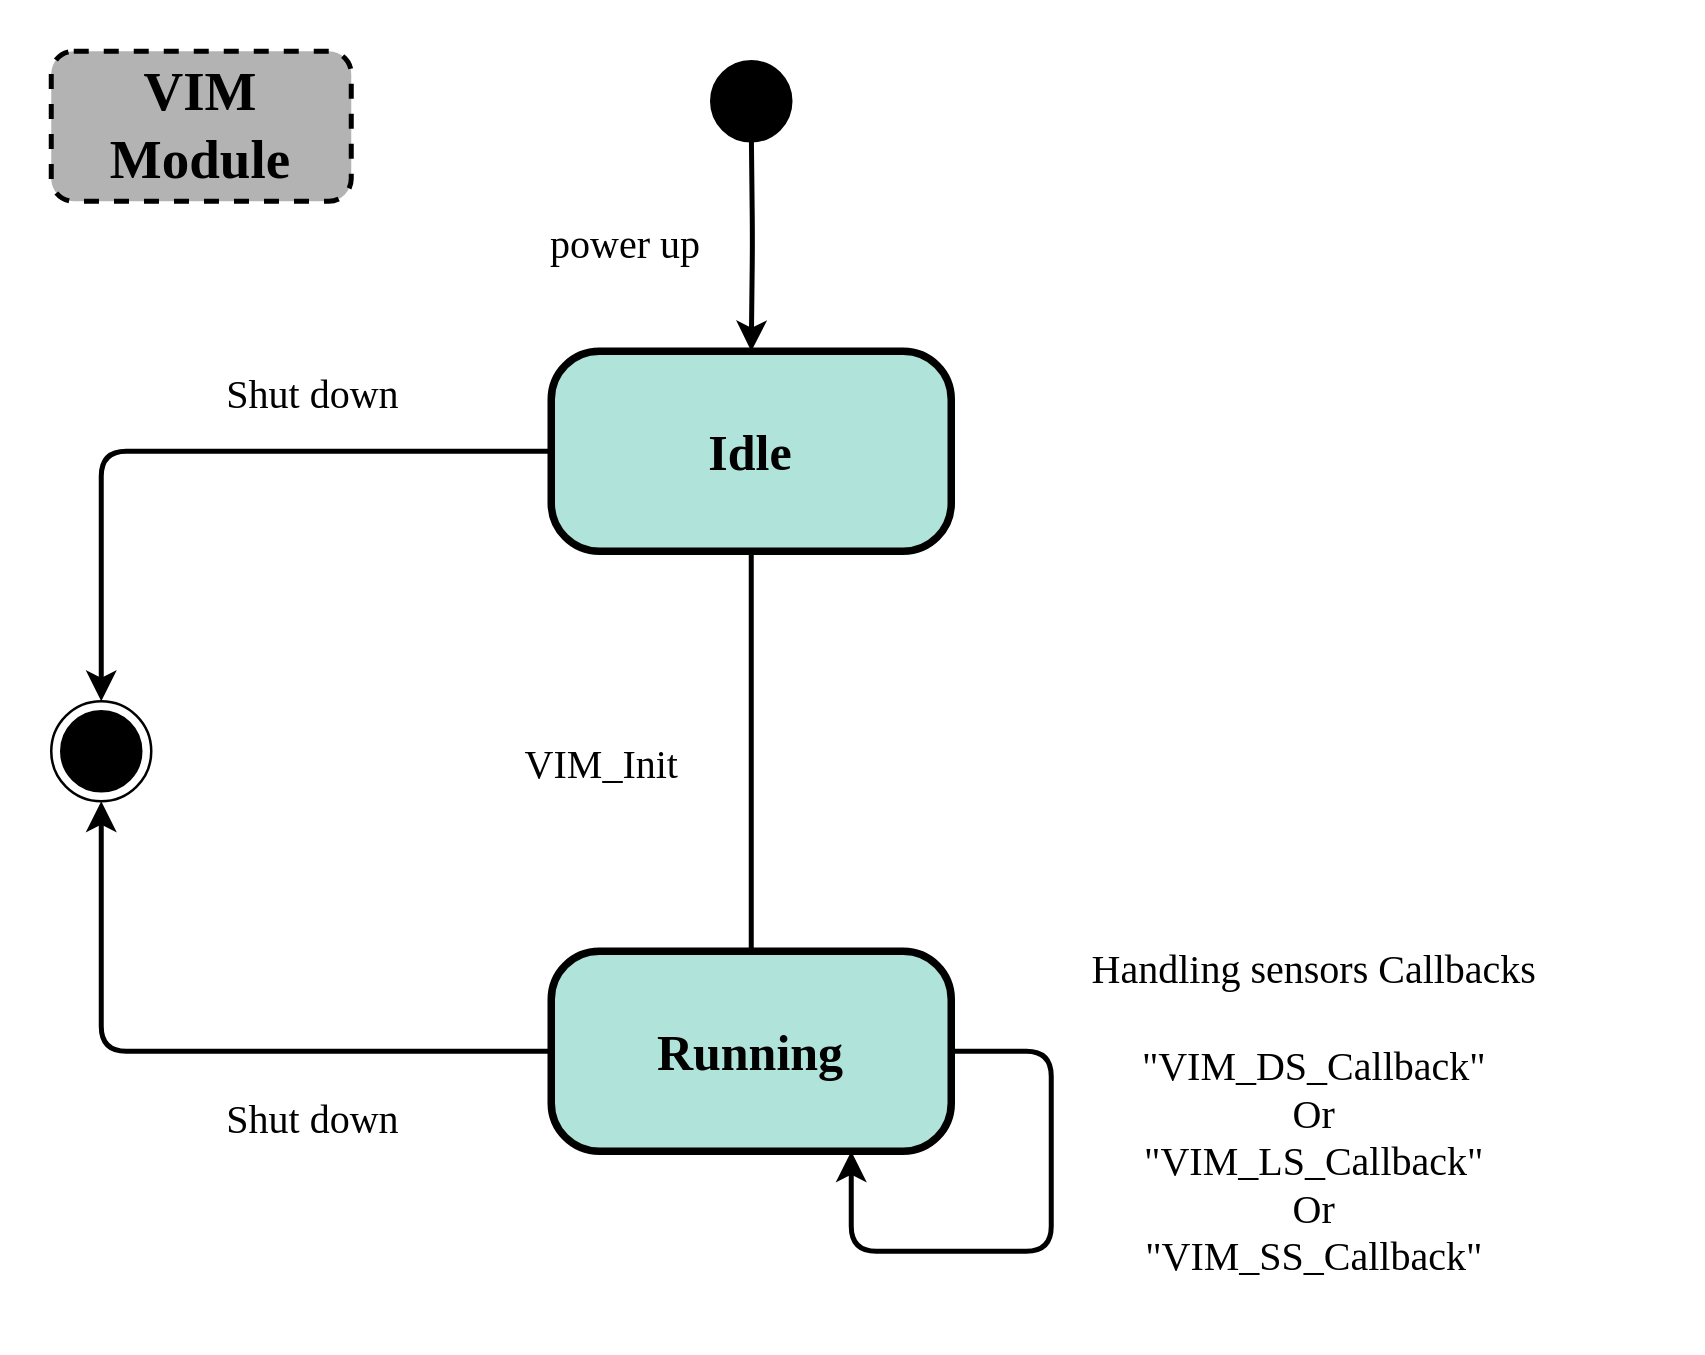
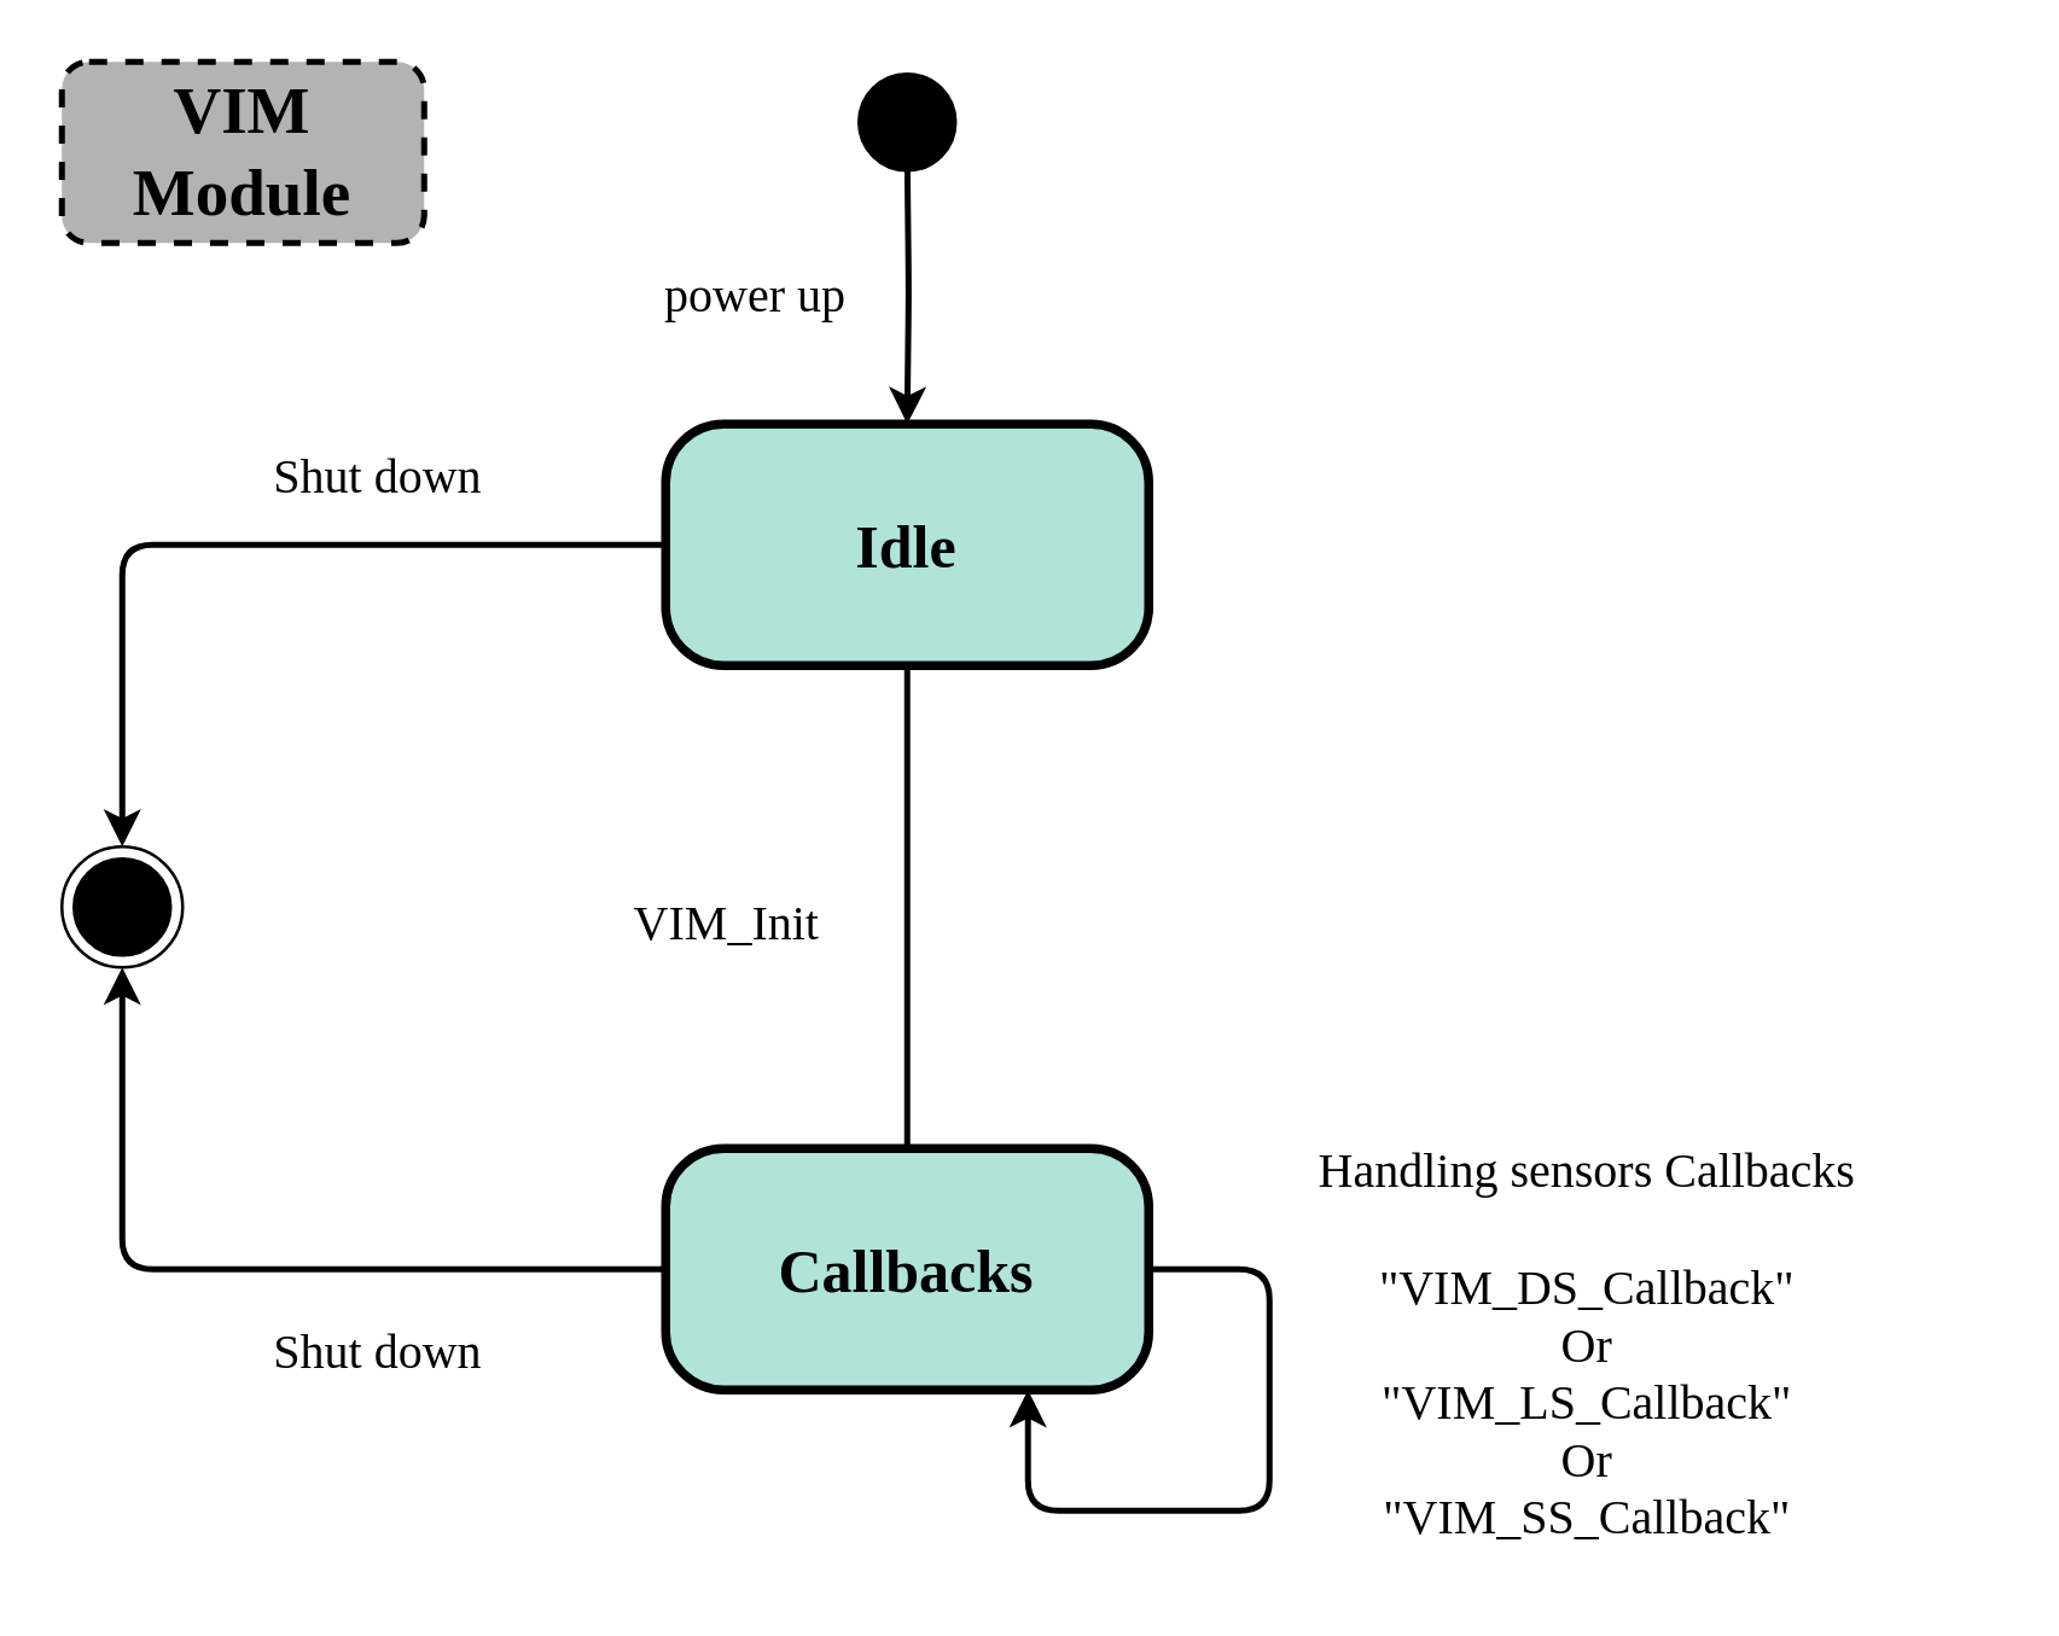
- <mxCell id="9" value="Running" style="rounded=1;whiteSpace=wrap;html=1;arcSize=24;fillColor=#B0E3DA;strokeColor=#000000;shadow=0;comic=0;labelBackgroundColor=none;fontFamily=Lucida Console;fontSize=20;fontColor=#000000;align=center;strokeWidth=3;fontStyle=1" parent="1" vertex="1"><mxGeometry x="220" y="380" width="160" height="80" as="geometry" /></mxCell>
+ <mxCell id="9" value="Callbacks" style="rounded=1;whiteSpace=wrap;html=1;arcSize=24;fillColor=#B0E3DA;strokeColor=#000000;shadow=0;comic=0;labelBackgroundColor=none;fontFamily=Lucida Console;fontSize=20;fontColor=#000000;align=center;strokeWidth=3;fontStyle=1" parent="1" vertex="1"><mxGeometry x="220" y="380" width="160" height="80" as="geometry" /></mxCell>
